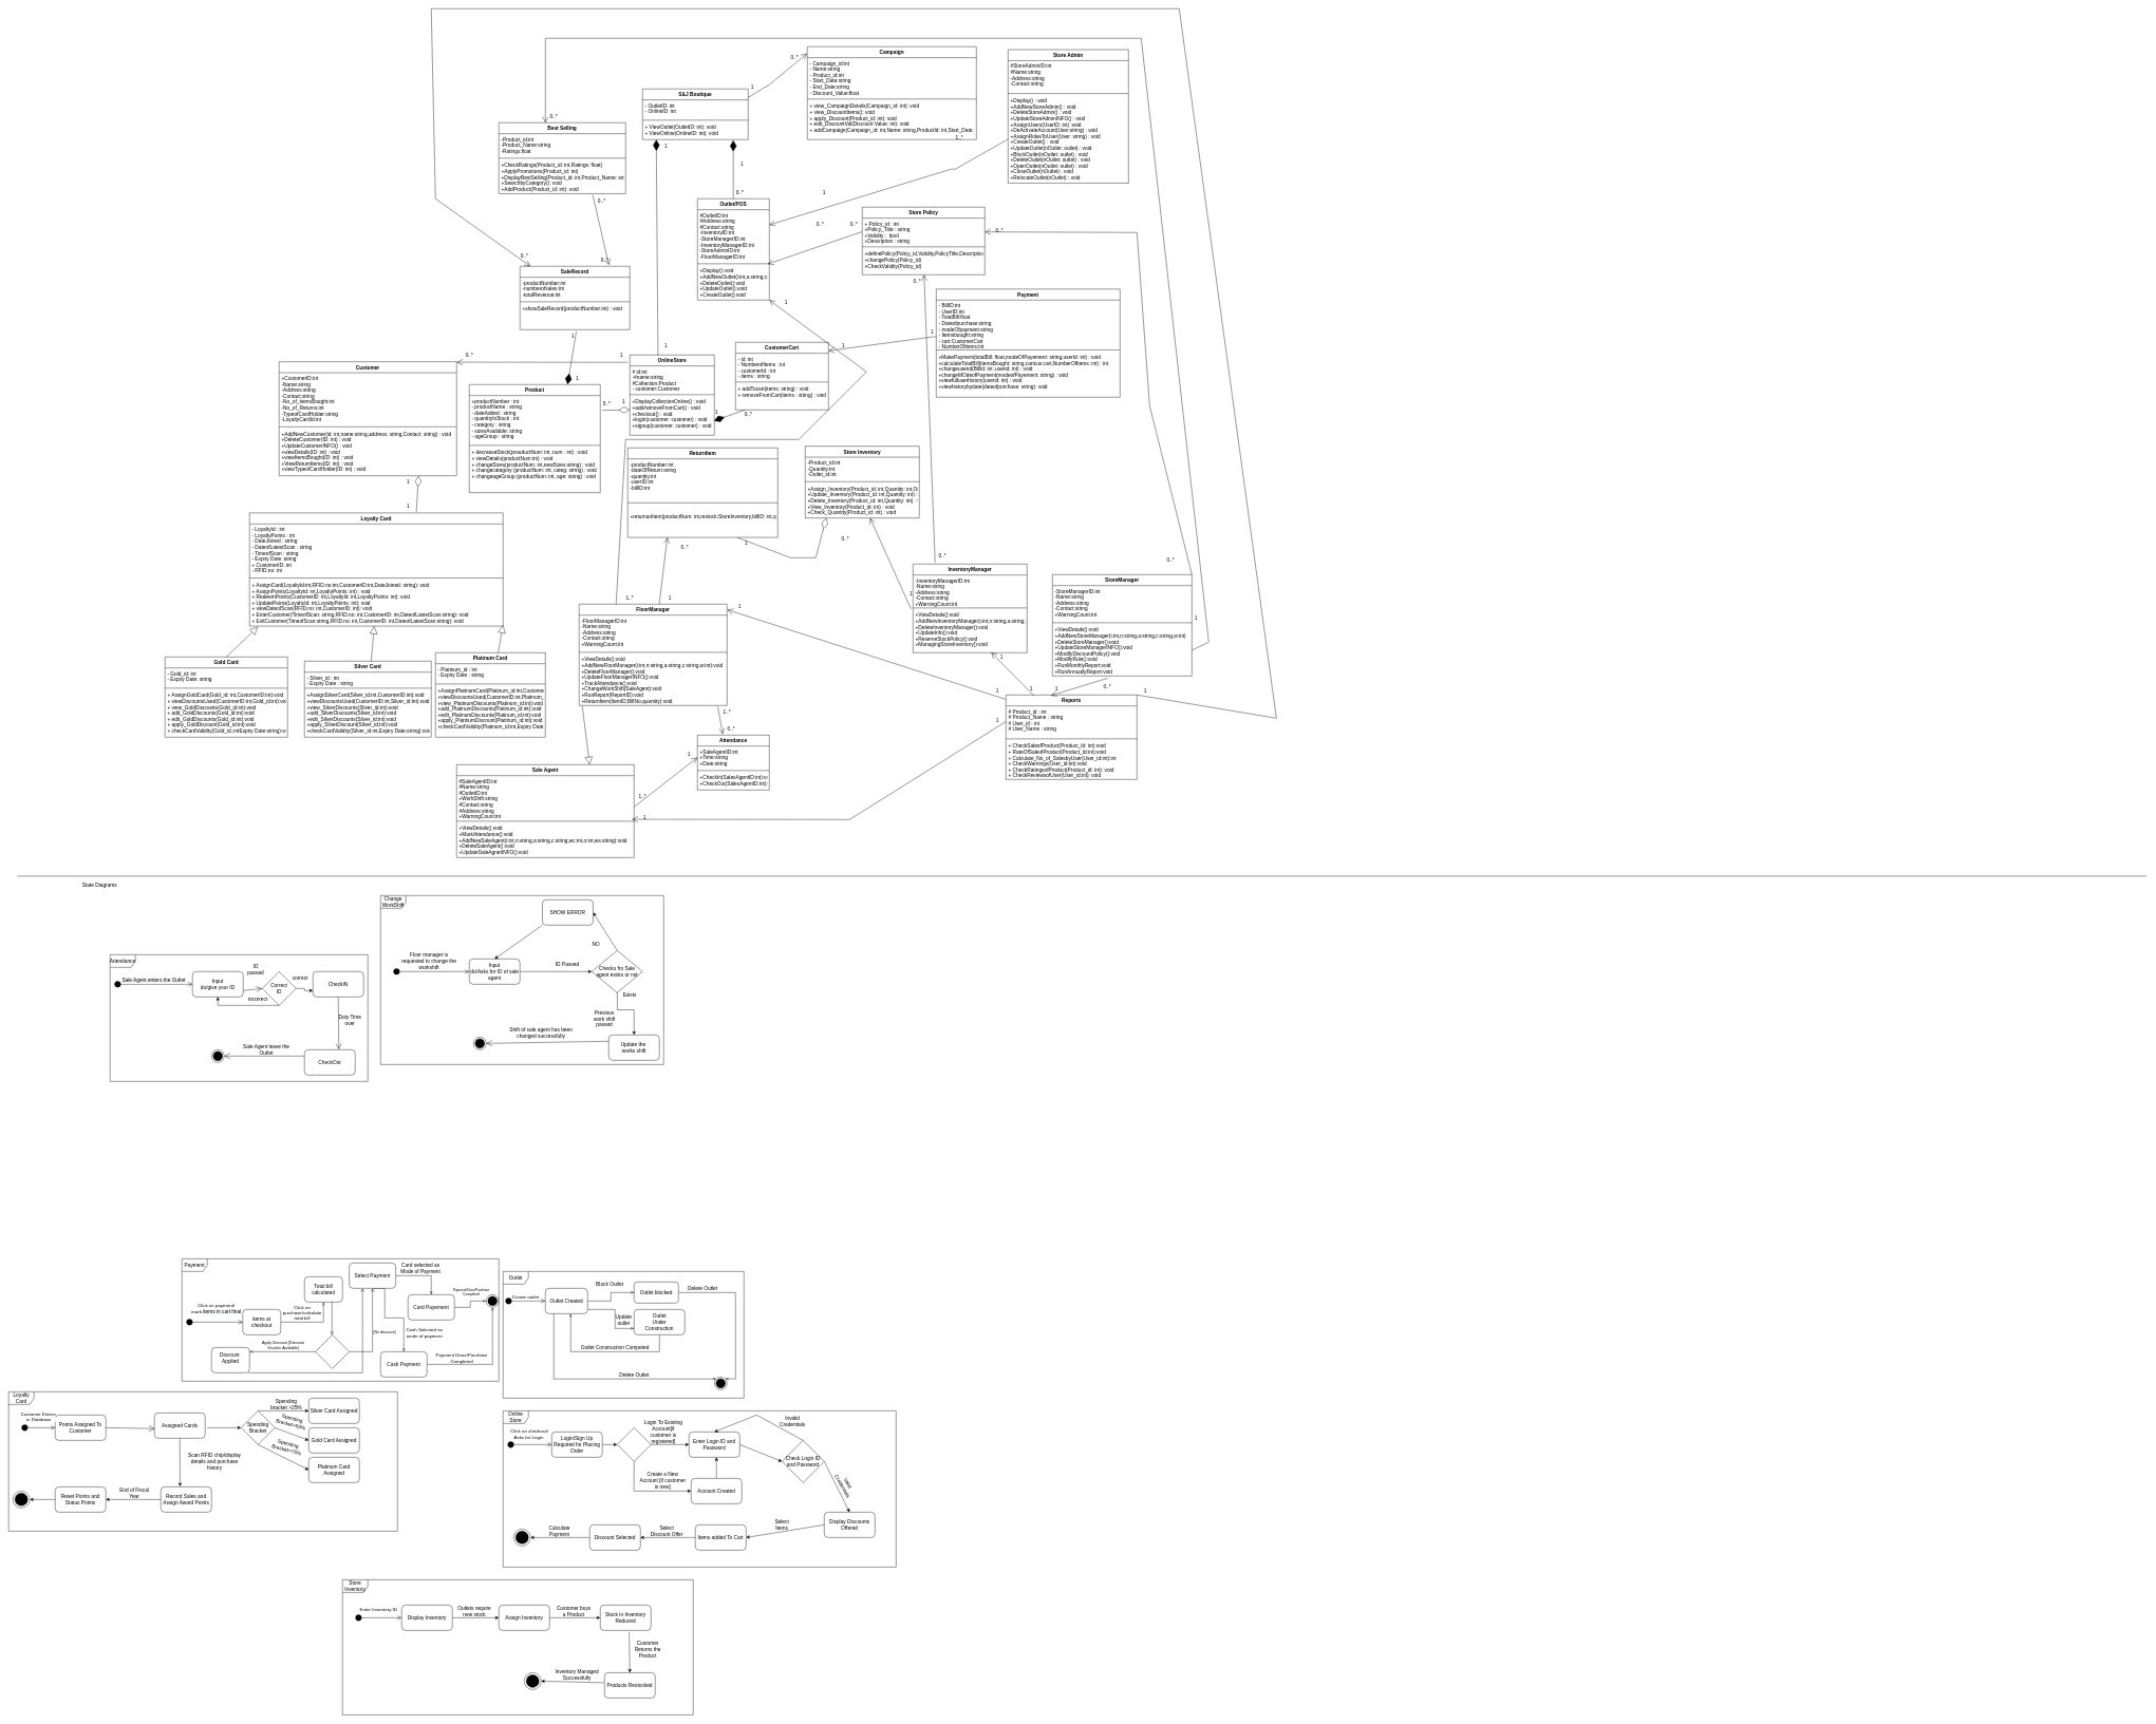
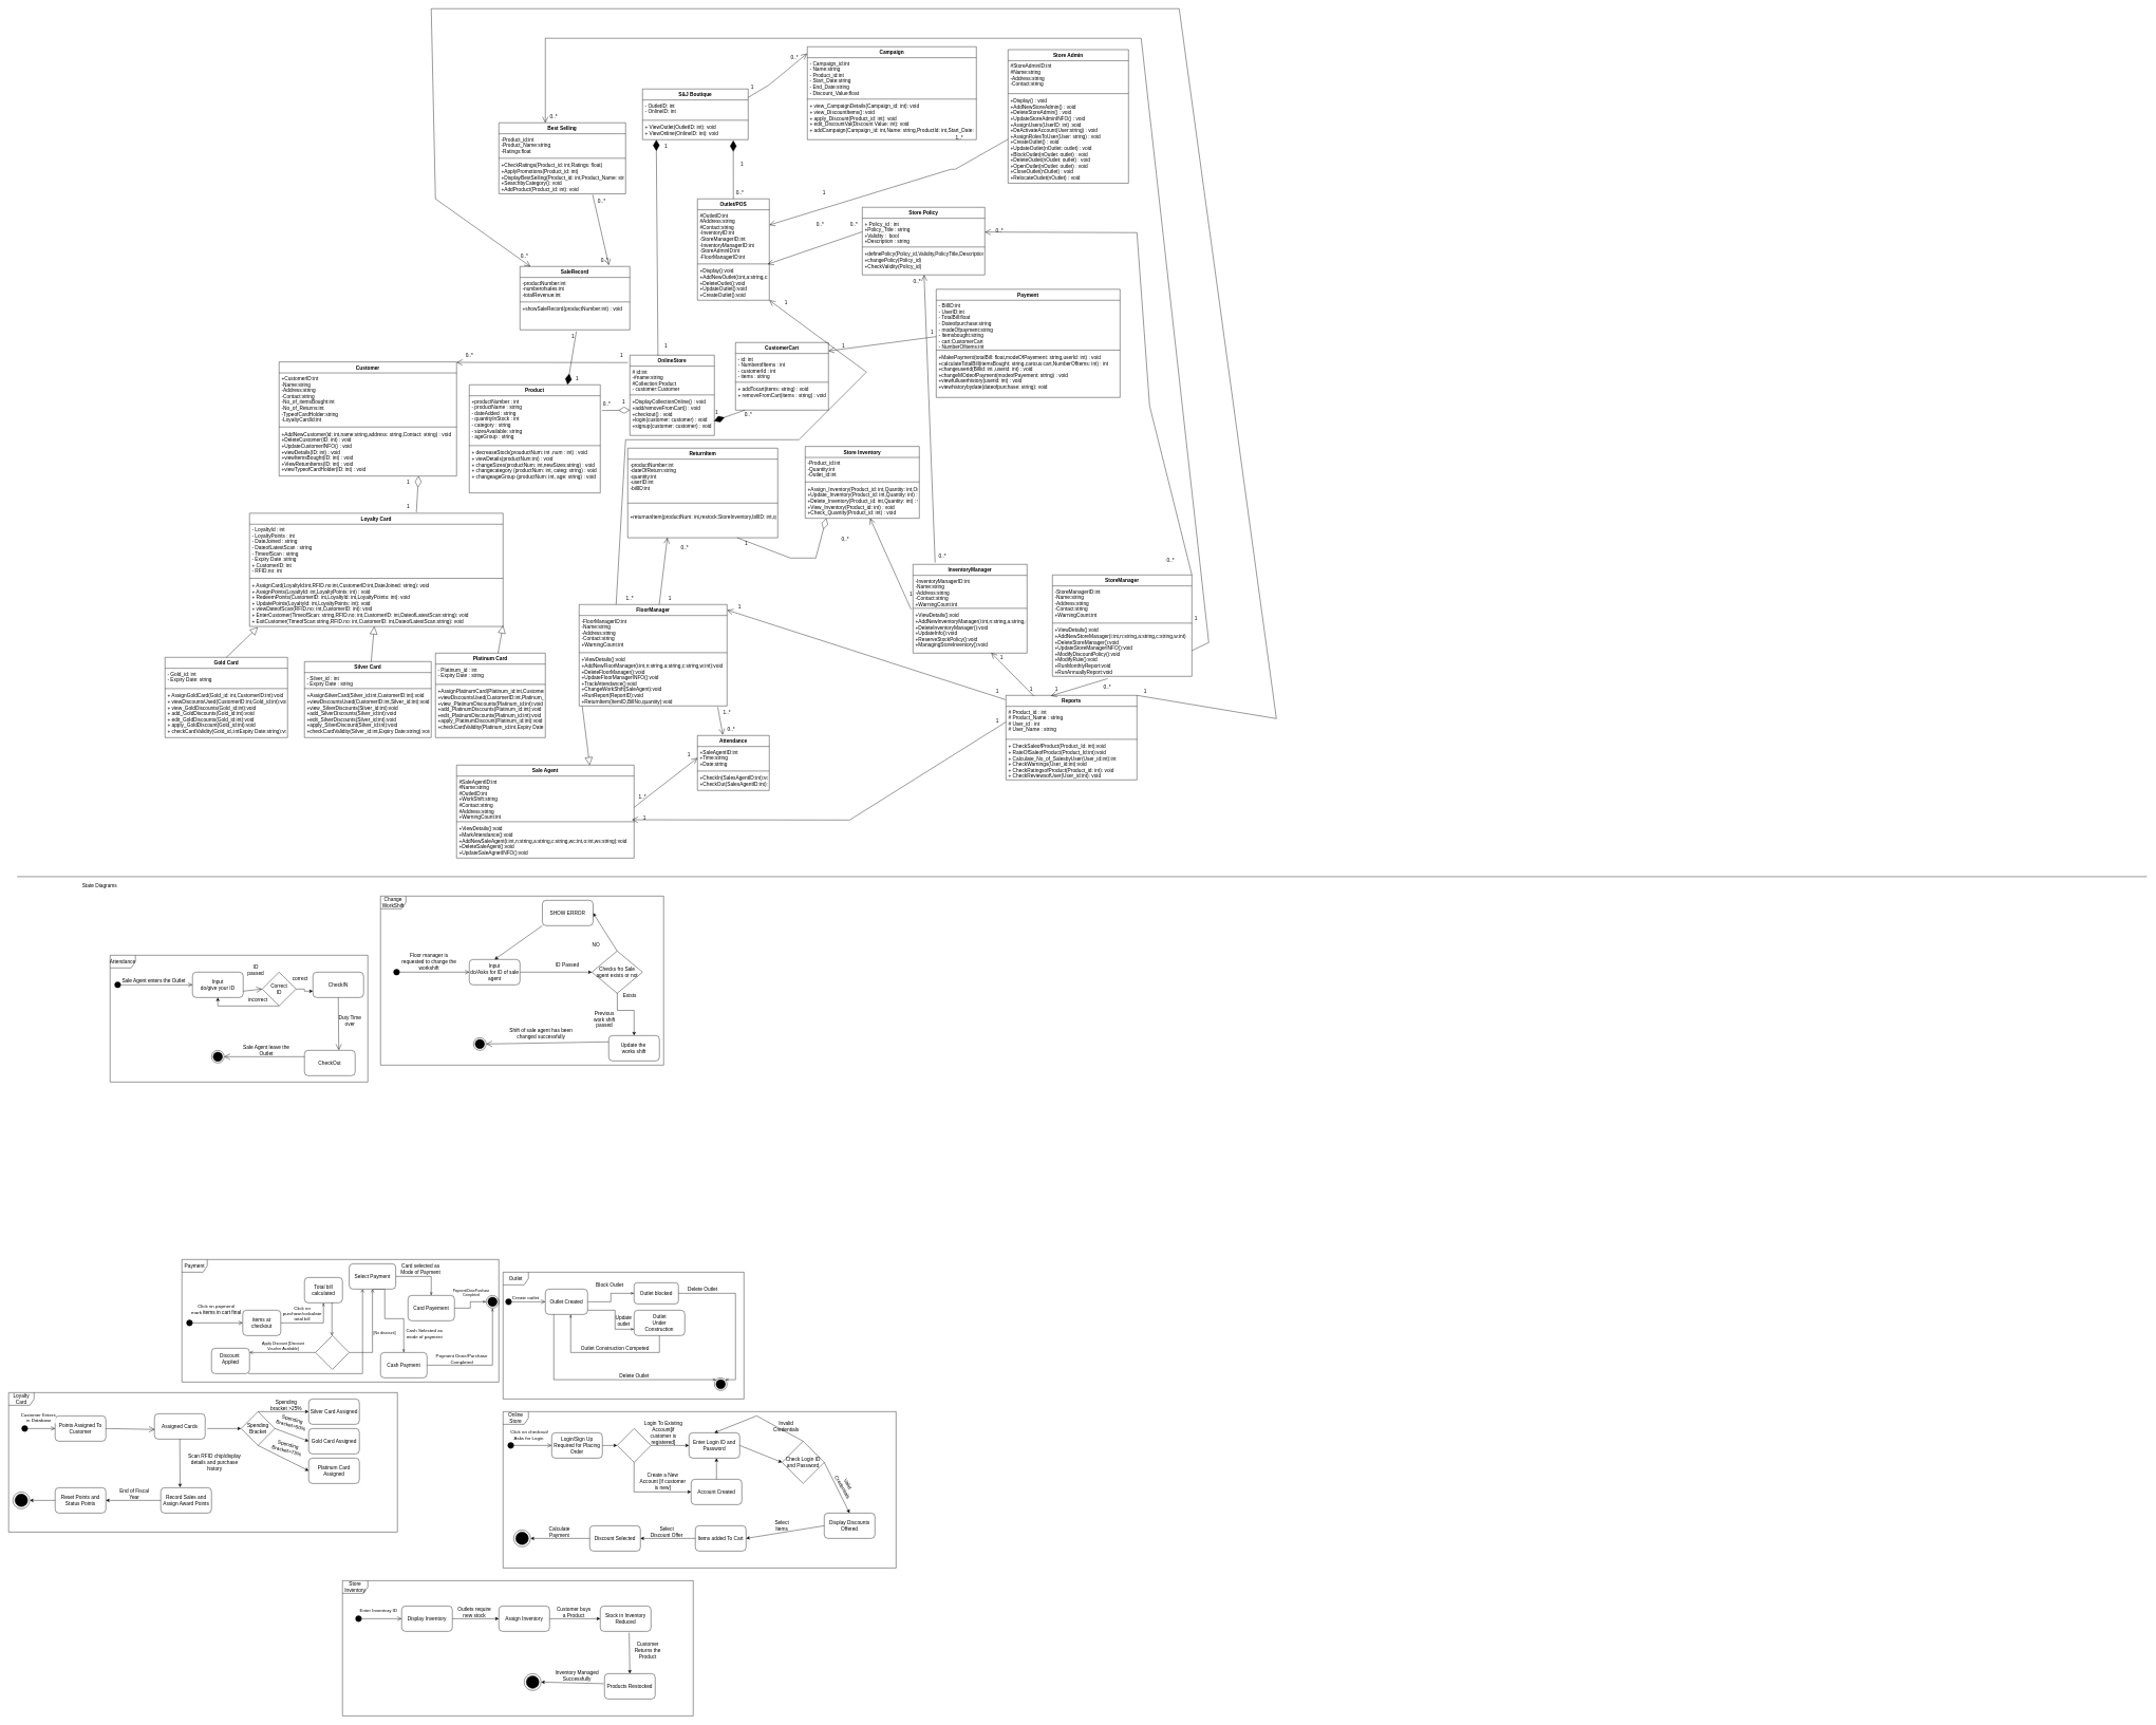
- <mxCell id="282" value="Invalid Credentials" style="text;html=1;strokeColor=none;fillColor=none;align=center;verticalAlign=middle;whiteSpace=wrap;rounded=0;" vertex="1" parent="1"><mxGeometry x="1845" y="3350" width="60" height="30" as="geometry" /></mxCell>
+ <mxCell id="282" value="Invalid Credentials" style="text;html=1;strokeColor=none;fillColor=none;align=center;verticalAlign=middle;whiteSpace=wrap;rounded=0;" vertex="1" parent="1"><mxGeometry x="1830" y="3360" width="60" height="30" as="geometry" /></mxCell>
